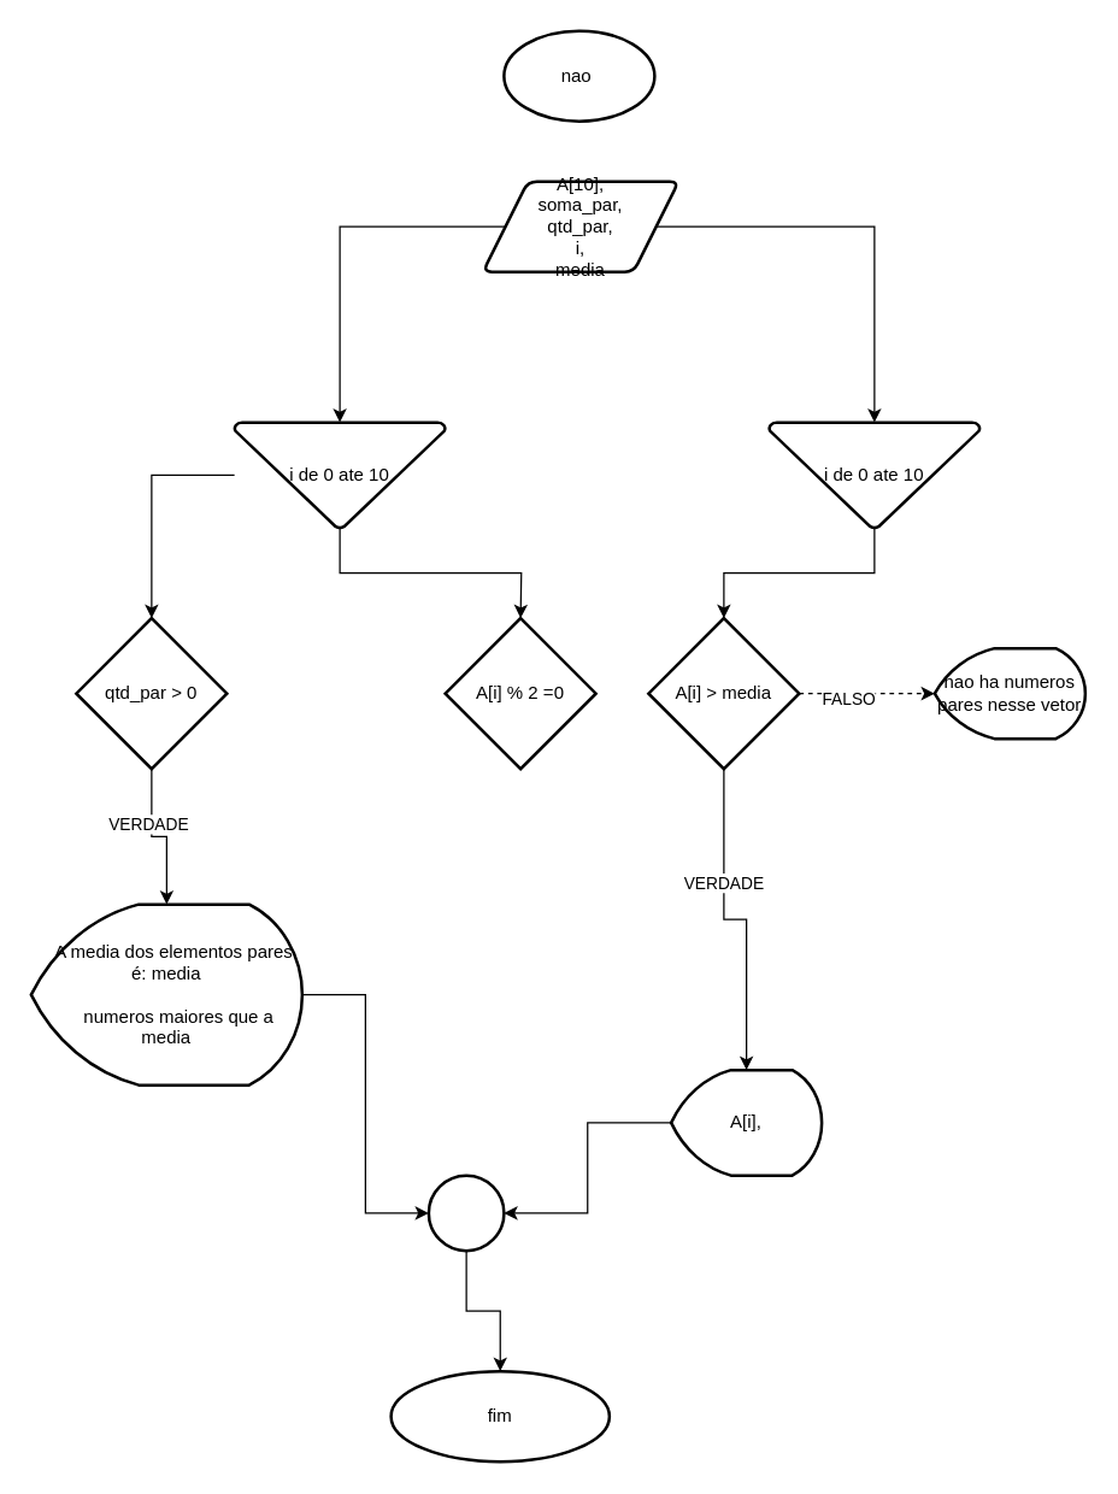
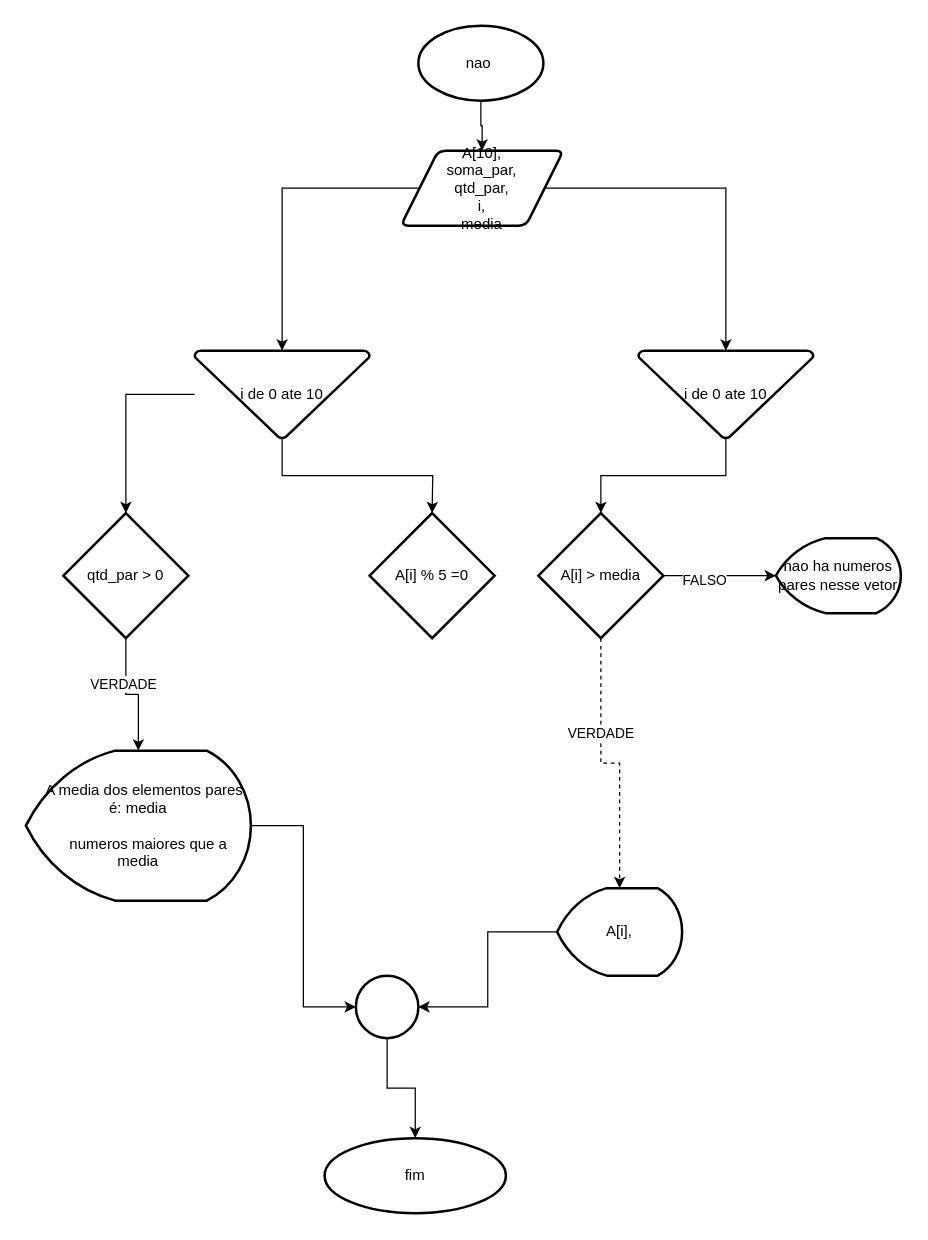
+ <mxCell id="2" value="" style="edgeStyle=orthogonalEdgeStyle;rounded=0;orthogonalLoop=1;jettySize=auto;html=1;" edge="1" parent="1" source="3" target="5"><mxGeometry relative="1" as="geometry" /></mxCell>
- <mxCell id="7" value="A[i] % 2 =0" style="strokeWidth=2;html=1;shape=mxgraph.flowchart.decision;whiteSpace=wrap;" vertex="1" parent="1"><mxGeometry x="295" y="410" width="100" height="100" as="geometry" /></mxCell>
+ <mxCell id="7" value="A[i] % 5 =0" style="strokeWidth=2;html=1;shape=mxgraph.flowchart.decision;whiteSpace=wrap;" vertex="1" parent="1"><mxGeometry x="295" y="410" width="100" height="100" as="geometry" /></mxCell>
- <mxCell id="18" value="" style="edgeStyle=orthogonalEdgeStyle;rounded=0;orthogonalLoop=1;jettySize=auto;html=1;dashed=1;" edge="1" parent="1" source="20" target="23"><mxGeometry relative="1" as="geometry" /></mxCell>
+ <mxCell id="18" value="" style="edgeStyle=orthogonalEdgeStyle;rounded=0;orthogonalLoop=1;jettySize=auto;html=1;" edge="1" parent="1" source="20" target="23"><mxGeometry relative="1" as="geometry" /></mxCell>
- <mxCell id="16" value="" style="edgeStyle=orthogonalEdgeStyle;rounded=0;orthogonalLoop=1;jettySize=auto;html=1;" edge="1" parent="1" source="20" target="22"><mxGeometry relative="1" as="geometry" /></mxCell>
+ <mxCell id="16" value="" style="edgeStyle=orthogonalEdgeStyle;rounded=0;orthogonalLoop=1;jettySize=auto;html=1;dashed=1;" edge="1" parent="1" source="20" target="22"><mxGeometry relative="1" as="geometry" /></mxCell>
